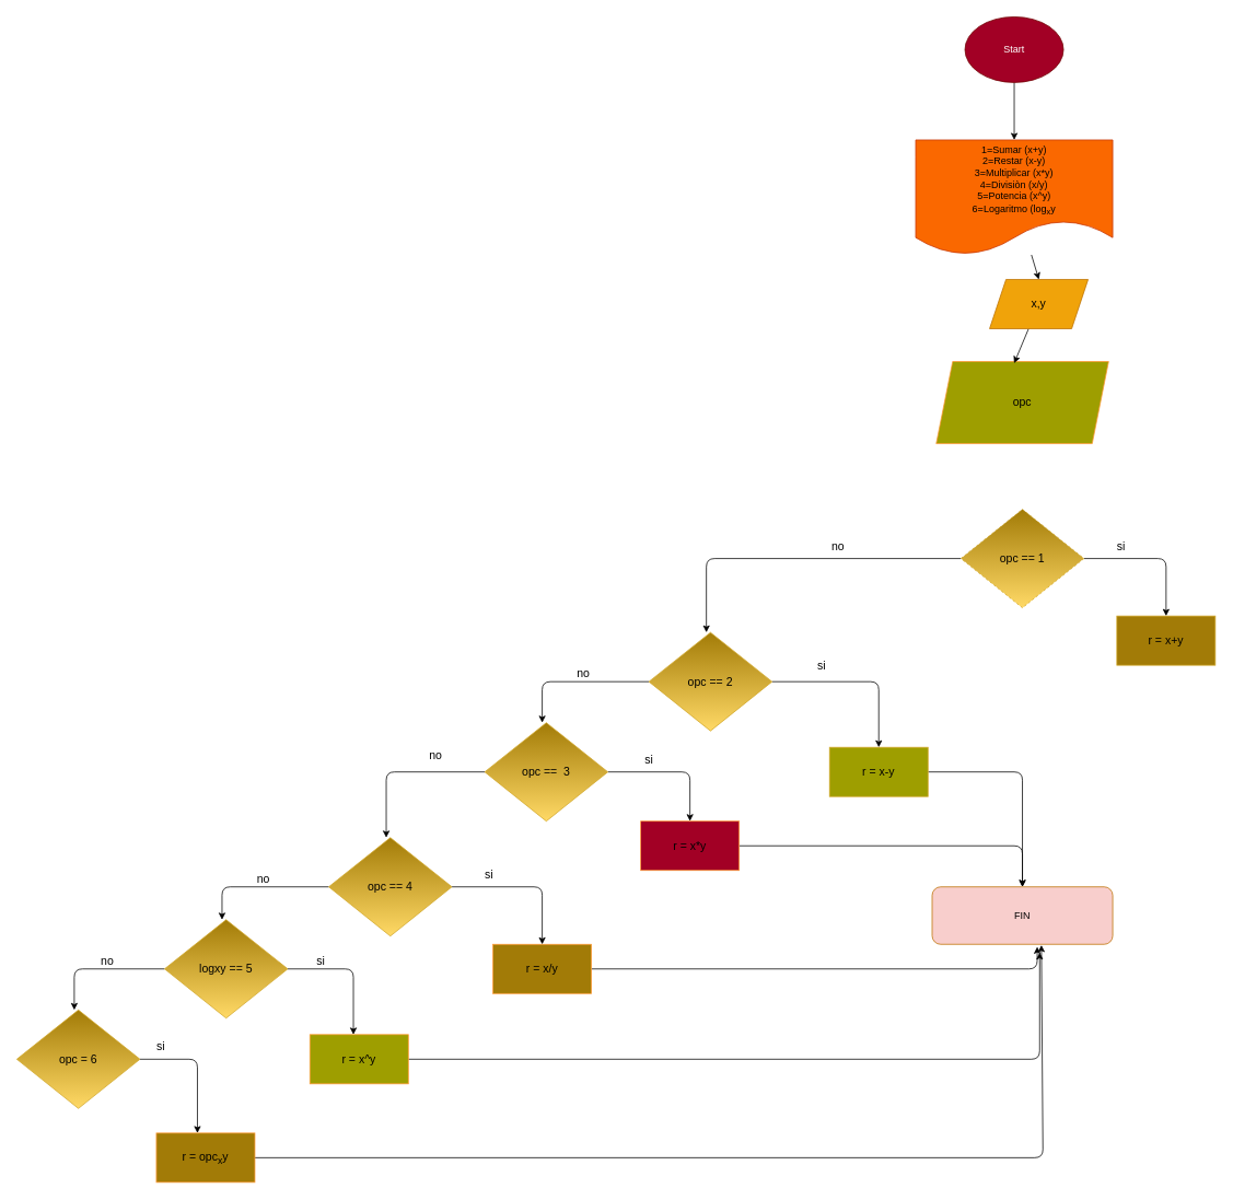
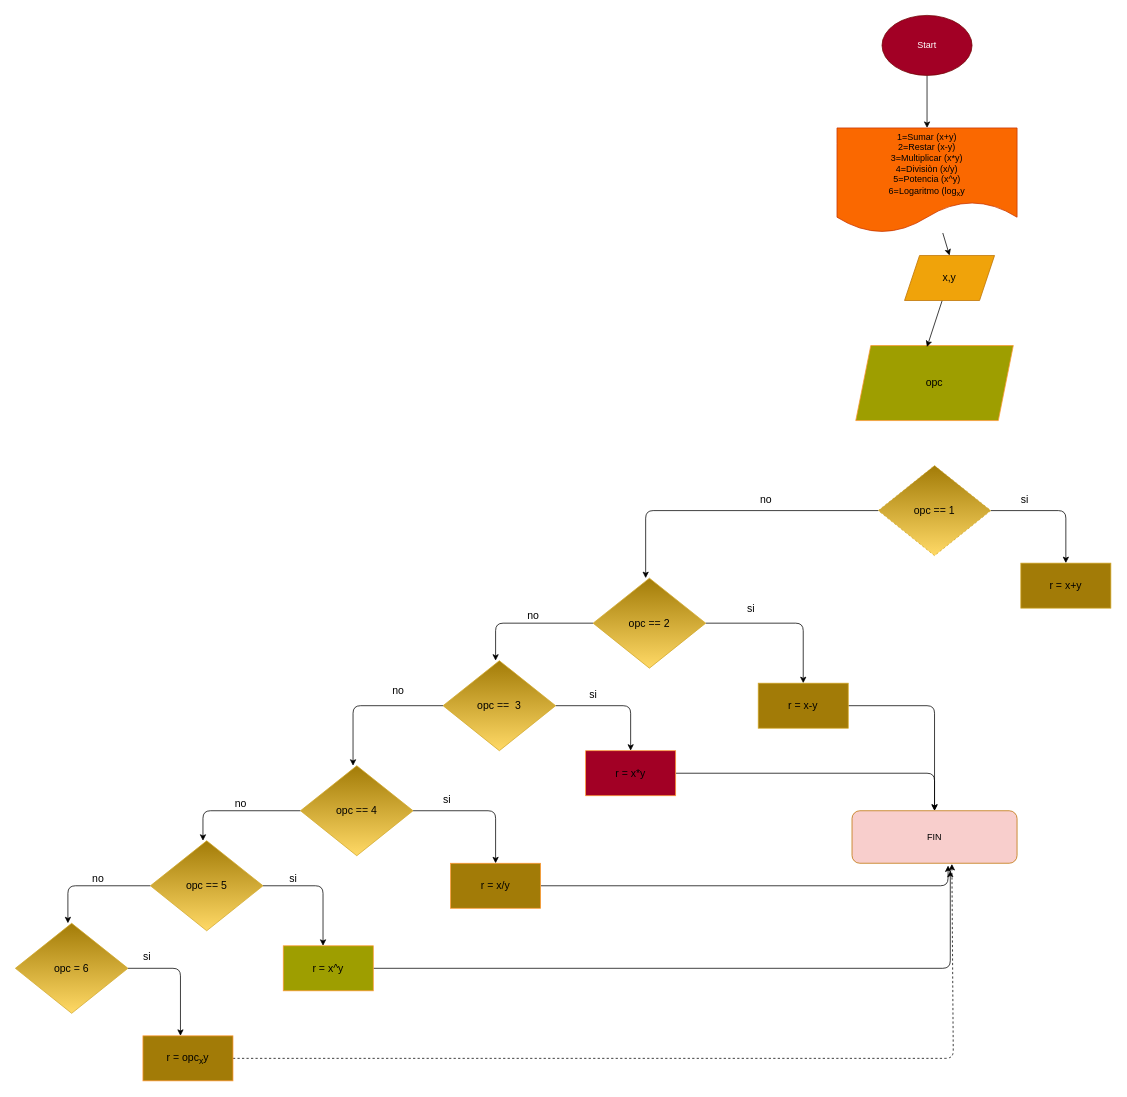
- <mxCell id="5" value="opc" style="shape=parallelogram;perimeter=parallelogramPerimeter;whiteSpace=wrap;html=1;fixedSize=1;fontSize=14;fillColor=#9E9E00;fontColor=#000000;strokeColor=#FF9933;" parent="1" vertex="1"><mxGeometry x="1140" y="440" width="210" height="100" as="geometry" /></mxCell>
+ <mxCell id="5" value="opc" style="shape=parallelogram;perimeter=parallelogramPerimeter;whiteSpace=wrap;html=1;fixedSize=1;fontSize=14;fillColor=#9E9E00;fontColor=#000000;strokeColor=#FF9933;" parent="1" vertex="1"><mxGeometry x="1140" y="460" width="210" height="100" as="geometry" /></mxCell>
- <mxCell id="18" value="r = x-y" style="rounded=0;whiteSpace=wrap;html=1;strokeColor=#d2a728;fontSize=14;fillColor=#9e9e00;" parent="1" vertex="1"><mxGeometry x="1010" y="910" width="120" height="60" as="geometry" /></mxCell>
+ <mxCell id="18" value="r = x-y" style="rounded=0;whiteSpace=wrap;html=1;strokeColor=#d2a728;fontSize=14;fillColor=#a27b07;" parent="1" vertex="1"><mxGeometry x="1010" y="910" width="120" height="60" as="geometry" /></mxCell>
- <mxCell id="38" value="logxy == 5" style="rhombus;whiteSpace=wrap;html=1;fontSize=14;fillColor=#a27b07;gradientColor=#ffd966;strokeColor=#d2a728;" parent="1" vertex="1"><mxGeometry x="200" y="1120" width="150" height="120" as="geometry" /></mxCell>
+ <mxCell id="38" value="opc == 5" style="rhombus;whiteSpace=wrap;html=1;fontSize=14;fillColor=#a27b07;gradientColor=#ffd966;strokeColor=#d2a728;" parent="1" vertex="1"><mxGeometry x="200" y="1120" width="150" height="120" as="geometry" /></mxCell>
- <mxCell id="43" style="edgeStyle=none;html=1;fontSize=14;startArrow=none;startFill=0;entryX=0.605;entryY=1.014;entryDx=0;entryDy=0;entryPerimeter=0;" parent="1" source="44" target="11" edge="1"><mxGeometry relative="1" as="geometry"><mxPoint x="1290" y="1160" as="targetPoint" /><Array as="points"><mxPoint x="1270" y="1410" /></Array></mxGeometry></mxCell>
+ <mxCell id="43" style="edgeStyle=none;html=1;fontSize=14;startArrow=none;startFill=0;entryX=0.605;entryY=1.014;entryDx=0;entryDy=0;entryPerimeter=0;dashed=1;" parent="1" source="44" target="11" edge="1"><mxGeometry relative="1" as="geometry"><mxPoint x="1290" y="1160" as="targetPoint" /><Array as="points"><mxPoint x="1270" y="1410" /></Array></mxGeometry></mxCell>
